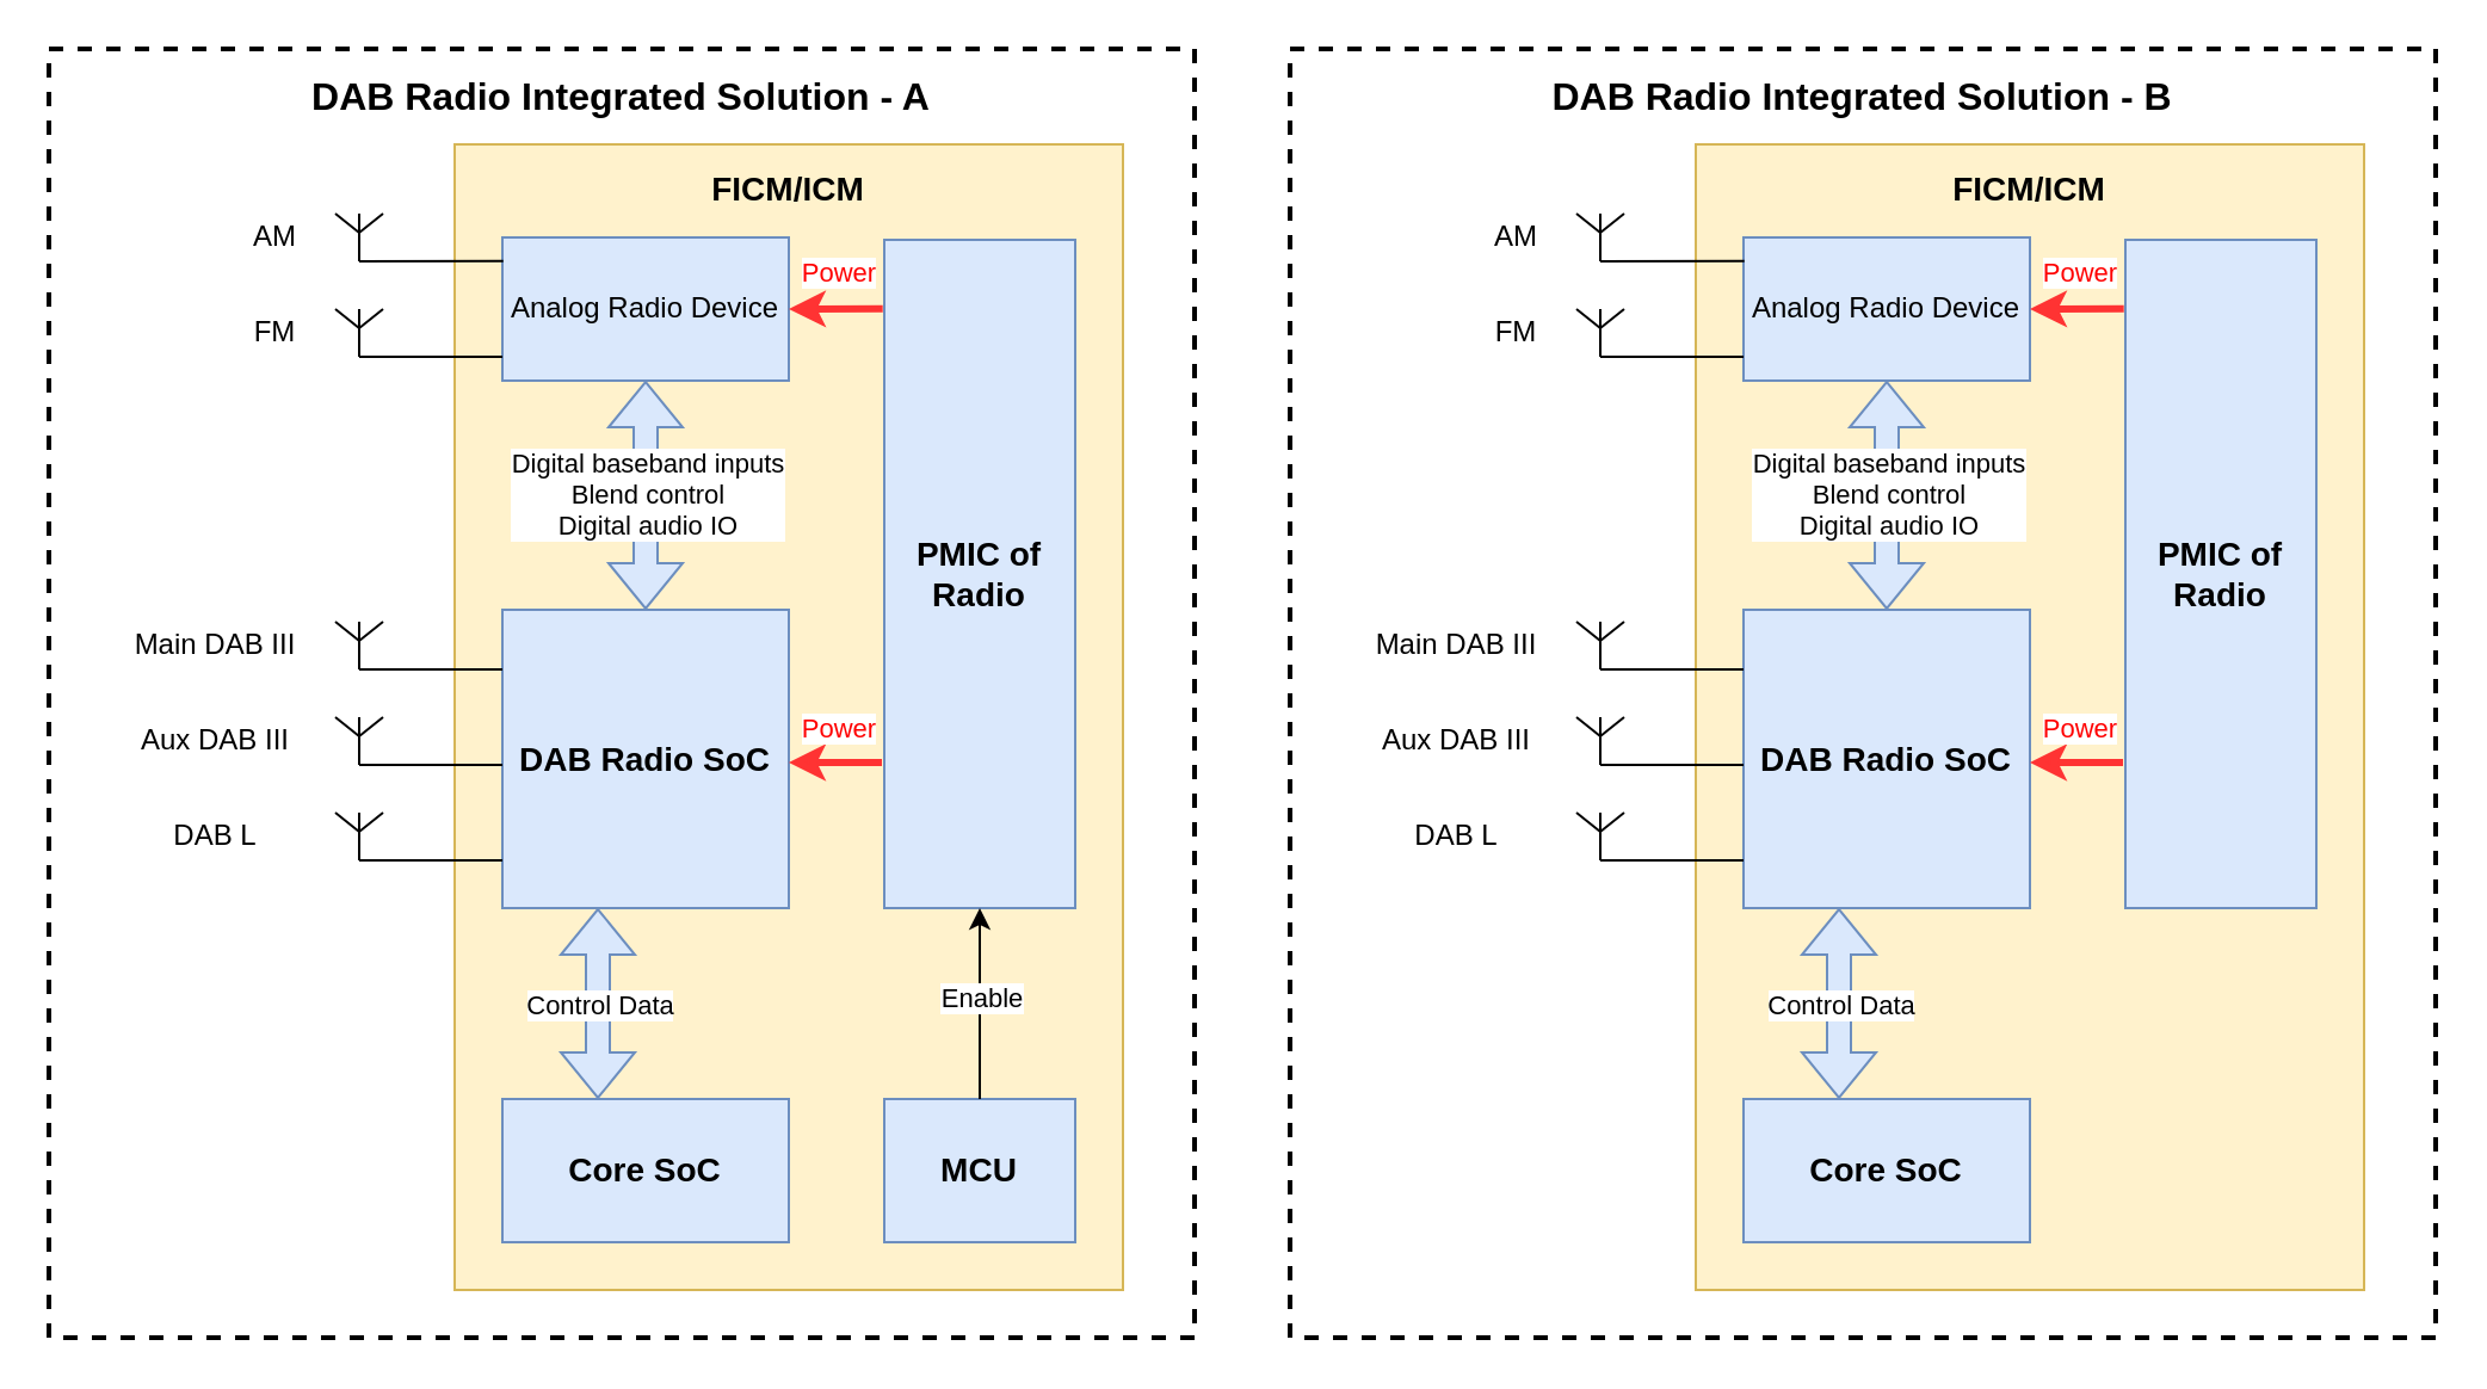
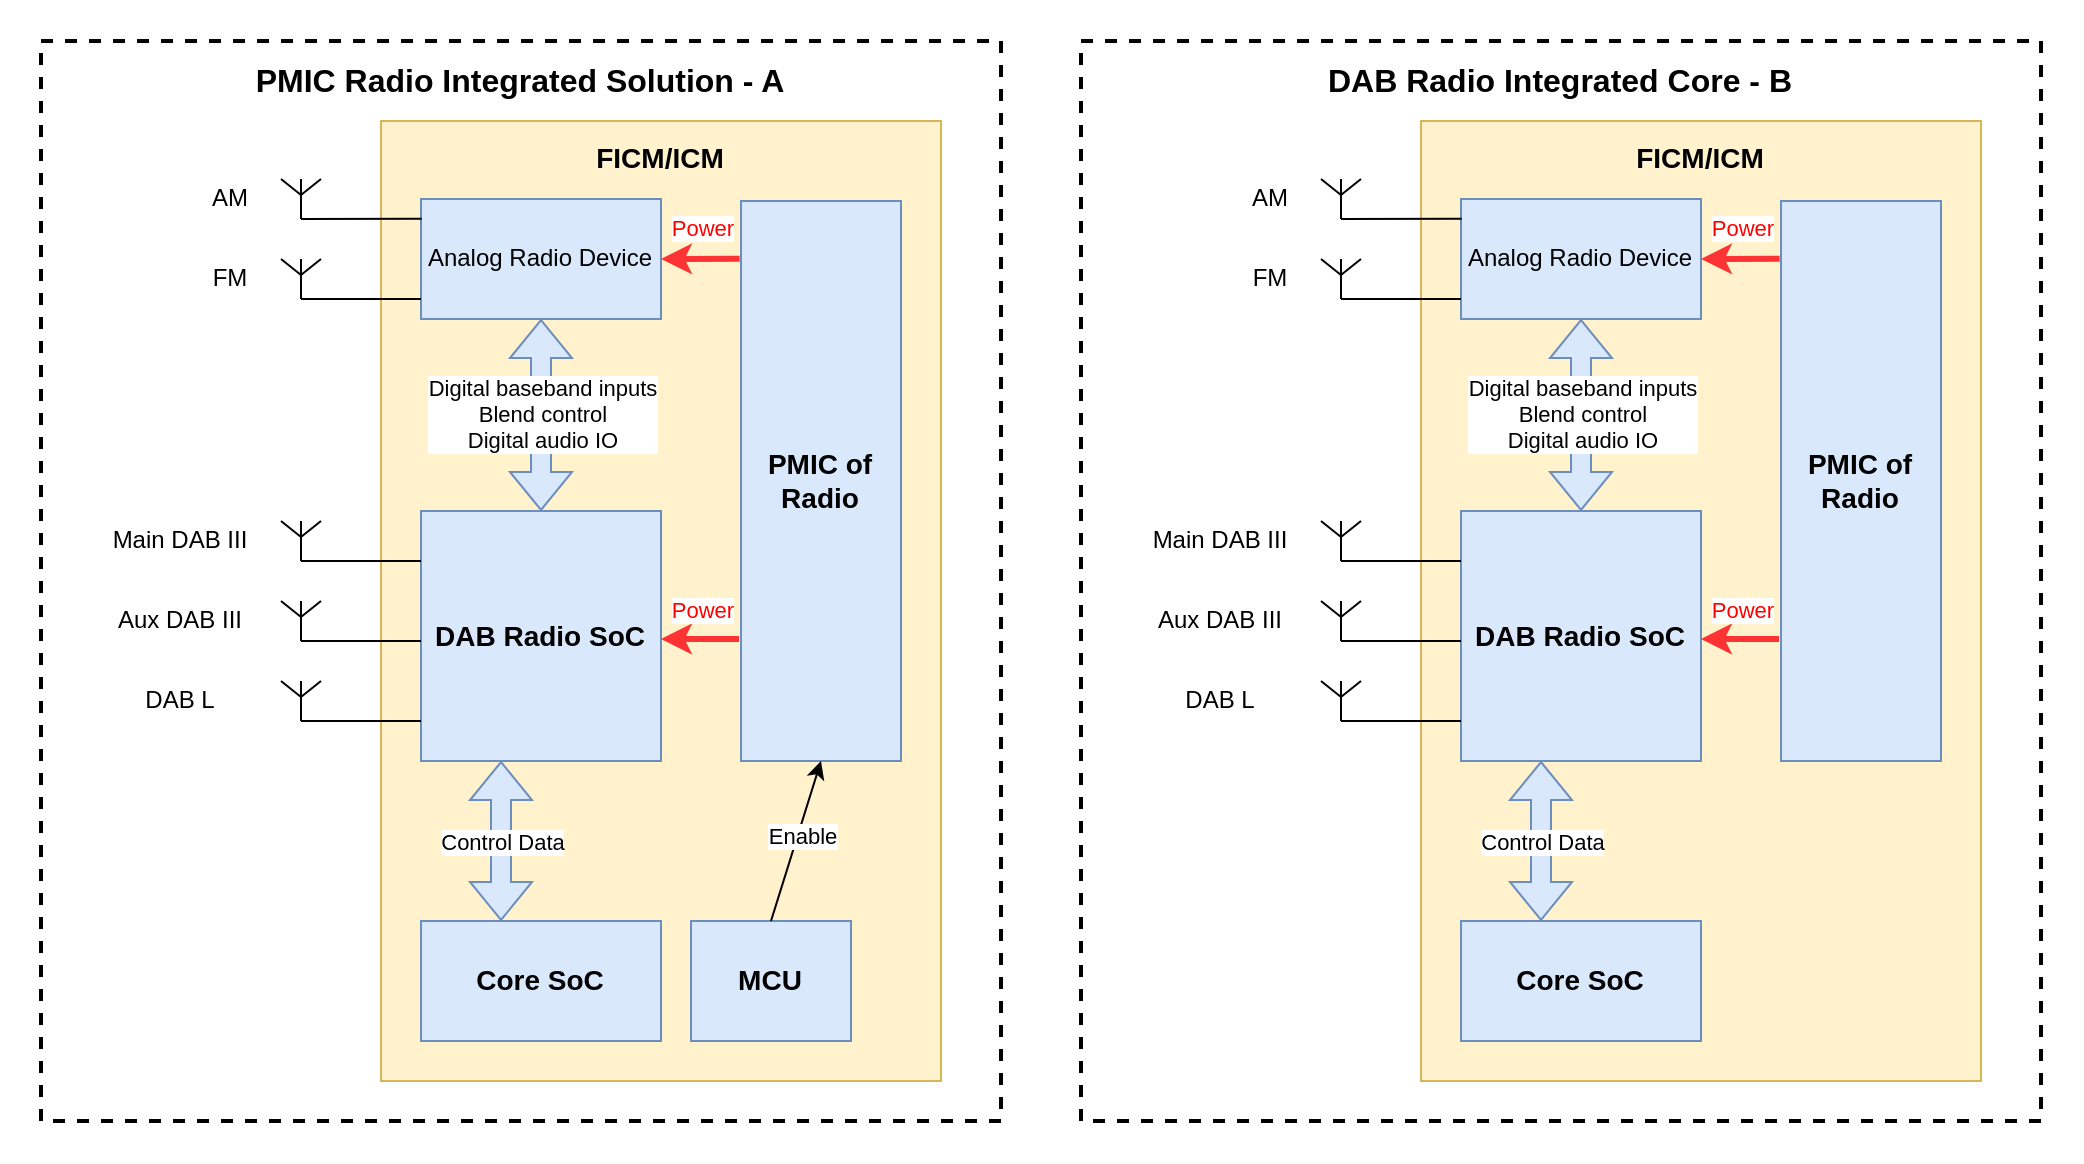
- <mxCell id="59" value="DAB Radio Integrated Solution - A" style="text;strokeColor=none;align=center;fillColor=none;html=1;verticalAlign=middle;whiteSpace=wrap;rounded=0;fontSize=16;fontStyle=1" vertex="1" parent="1"><mxGeometry x="20" y="20" width="480" height="40" as="geometry" /></mxCell>
+ <mxCell id="59" value="PMIC Radio Integrated Solution - A" style="text;strokeColor=none;align=center;fillColor=none;html=1;verticalAlign=middle;whiteSpace=wrap;rounded=0;fontSize=16;fontStyle=1" vertex="1" parent="1"><mxGeometry x="20" y="20" width="480" height="40" as="geometry" /></mxCell>
- <mxCell id="28" value="DAB Radio Integrated Solution - B" style="text;strokeColor=none;align=center;fillColor=none;html=1;verticalAlign=middle;whiteSpace=wrap;rounded=0;fontSize=16;fontStyle=1" parent="1" vertex="1"><mxGeometry x="540" y="20" width="480" height="40" as="geometry" /></mxCell>
+ <mxCell id="28" value="DAB Radio Integrated Core - B" style="text;strokeColor=none;align=center;fillColor=none;html=1;verticalAlign=middle;whiteSpace=wrap;rounded=0;fontSize=16;fontStyle=1" parent="1" vertex="1"><mxGeometry x="540" y="20" width="480" height="40" as="geometry" /></mxCell>
- <mxCell id="66" value="MCU" style="rounded=0;whiteSpace=wrap;html=1;fillColor=#dae8fc;strokeColor=#6c8ebf;fontSize=14;fontStyle=1" vertex="1" parent="1"><mxGeometry x="370" y="460" width="80" height="60" as="geometry" /></mxCell>
+ <mxCell id="66" value="MCU" style="rounded=0;whiteSpace=wrap;html=1;fillColor=#dae8fc;strokeColor=#6c8ebf;fontSize=14;fontStyle=1" vertex="1" parent="1"><mxGeometry x="345" y="460" width="80" height="60" as="geometry" /></mxCell>
